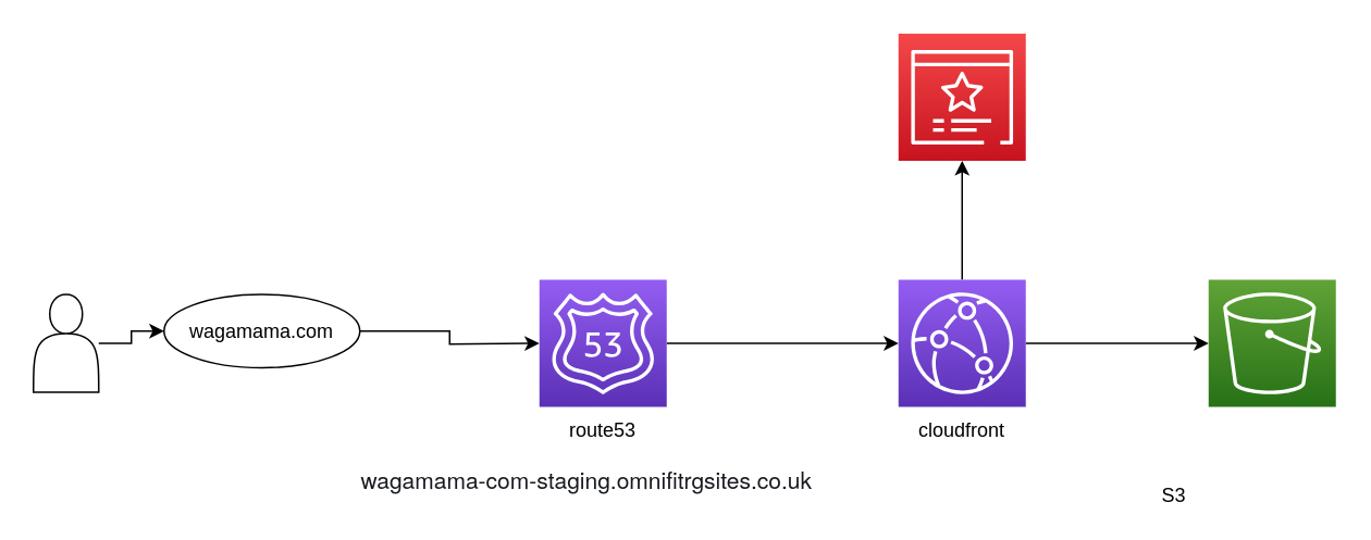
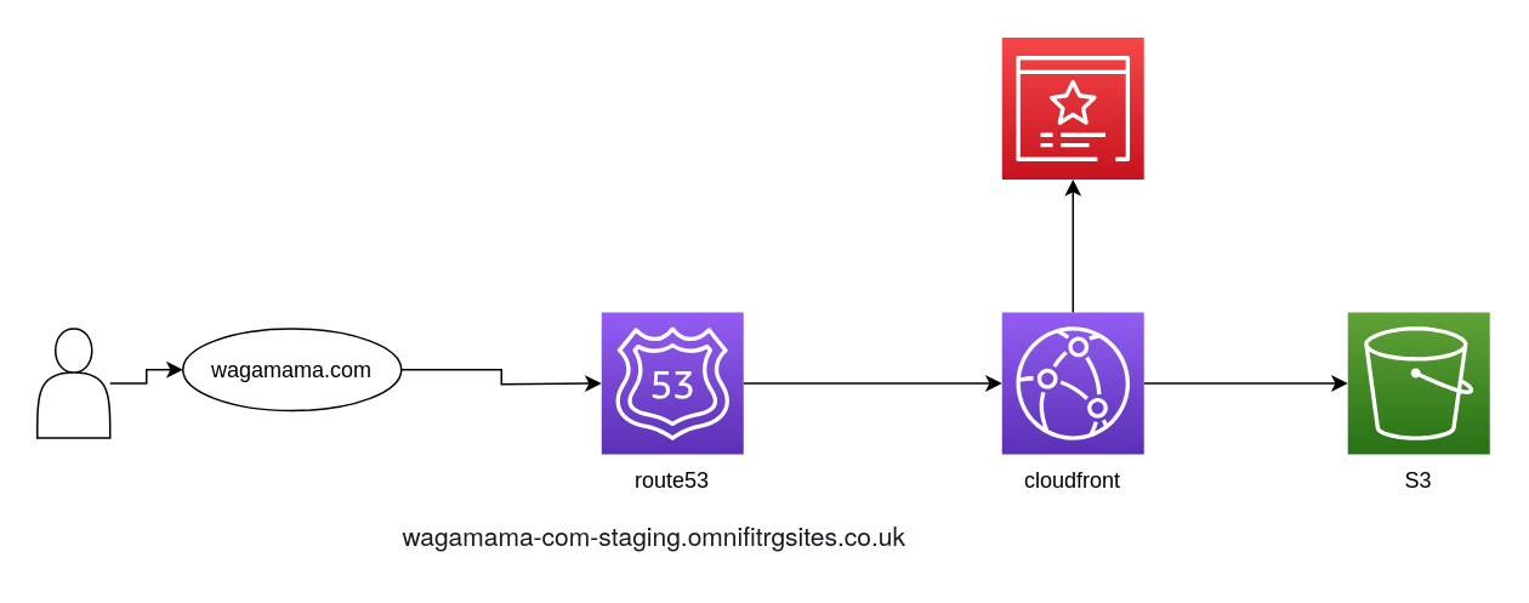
- <mxCell id="16" value="S3" style="text;html=1;strokeColor=none;fillColor=none;align=center;verticalAlign=middle;whiteSpace=wrap;rounded=0;" vertex="1" parent="1"><mxGeometry x="689" y="289" width="60" height="30" as="geometry" /></mxCell>
+ <mxCell id="16" value="S3" style="text;html=1;strokeColor=none;fillColor=none;align=center;verticalAlign=middle;whiteSpace=wrap;rounded=0;" vertex="1" parent="1"><mxGeometry x="749" y="249" width="60" height="30" as="geometry" /></mxCell>
